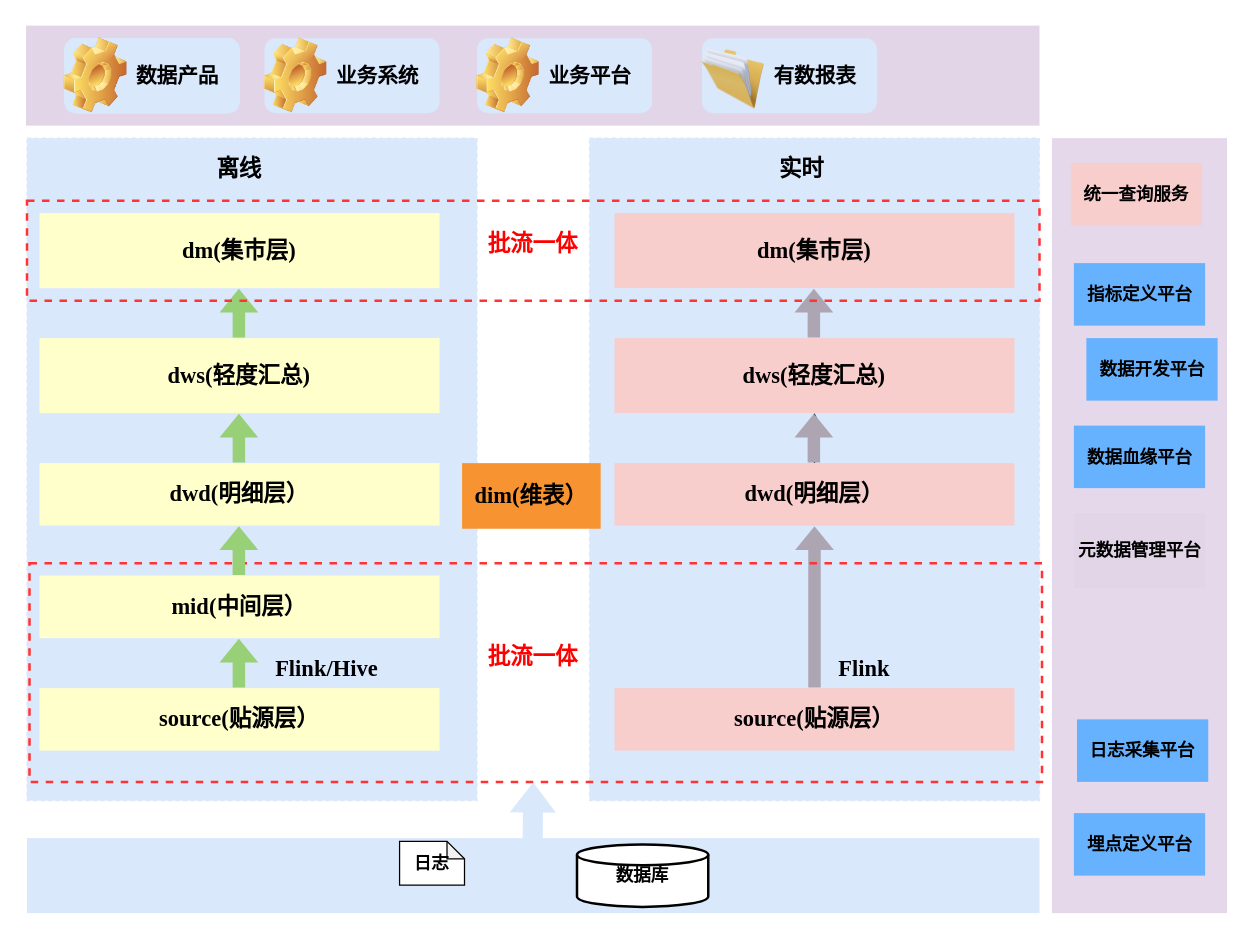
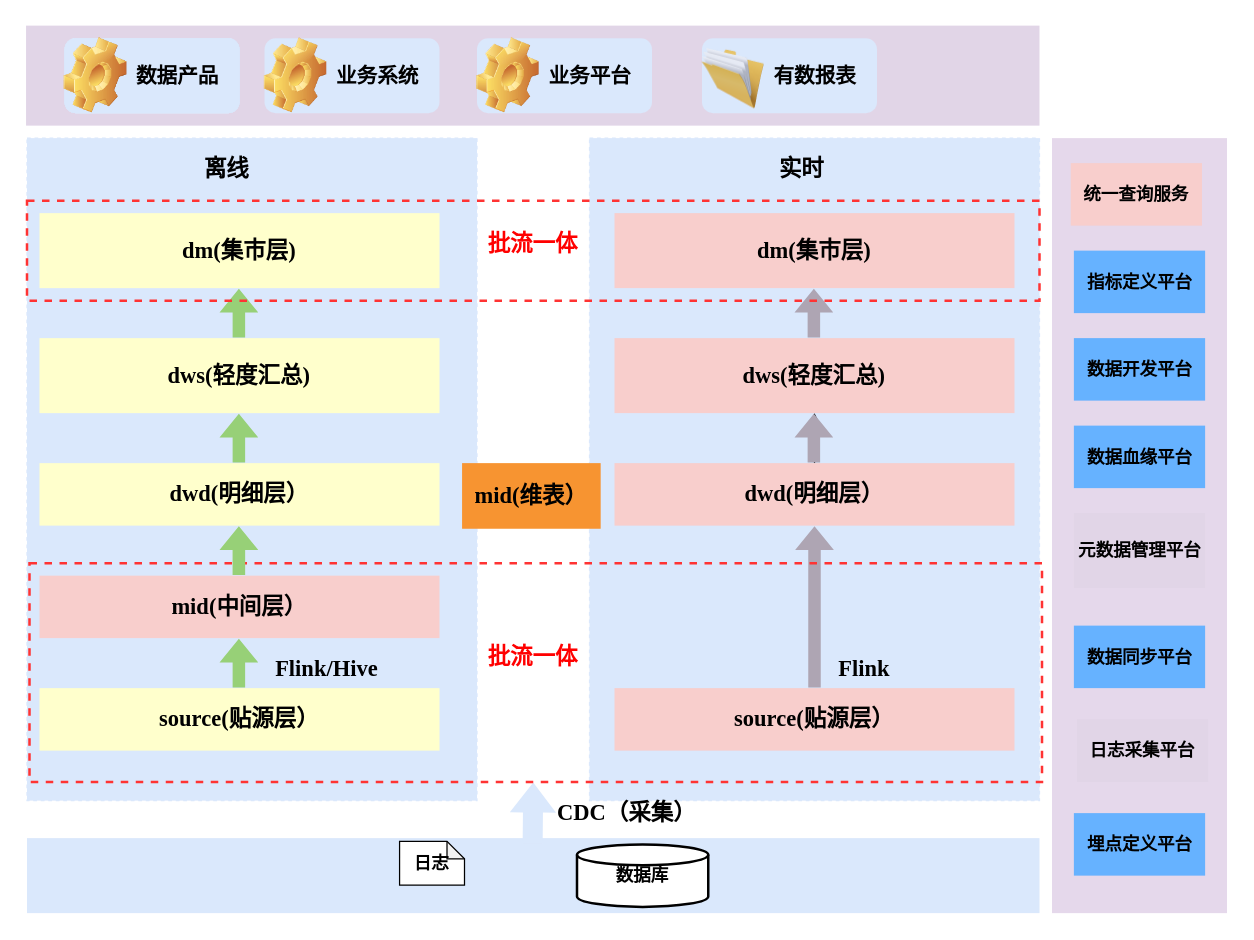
- <mxCell id="32" value="&lt;h2&gt;&lt;font color=&quot;#000000&quot;&gt;离线&lt;/font&gt;&lt;/h2&gt;" style="text;html=1;strokeColor=none;fillColor=none;align=center;verticalAlign=middle;whiteSpace=wrap;rounded=0;dashed=1;fontFamily=Times New Roman;fontColor=#FF0000;" parent="1" vertex="1"><mxGeometry x="161" y="120" width="60" height="30" as="geometry" /></mxCell>
+ <mxCell id="32" value="&lt;h2&gt;&lt;font color=&quot;#000000&quot;&gt;离线&lt;/font&gt;&lt;/h2&gt;" style="text;html=1;strokeColor=none;fillColor=none;align=center;verticalAlign=middle;whiteSpace=wrap;rounded=0;dashed=1;fontFamily=Times New Roman;fontColor=#FF0000;" parent="1" vertex="1"><mxGeometry x="151" y="120" width="60" height="30" as="geometry" /></mxCell>
- <mxCell id="73" value="&lt;h3&gt;指标定义平台&lt;/h3&gt;" style="rounded=0;whiteSpace=wrap;html=1;strokeColor=none;fillColor=#66B2FF;" vertex="1" parent="1"><mxGeometry x="858.5" y="210" width="105" height="50" as="geometry" /></mxCell>
+ <mxCell id="73" value="&lt;h3&gt;指标定义平台&lt;/h3&gt;" style="rounded=0;whiteSpace=wrap;html=1;strokeColor=none;fillColor=#66B2FF;" vertex="1" parent="1"><mxGeometry x="858.5" y="200" width="105" height="50" as="geometry" /></mxCell>
- <mxCell id="68" value="&lt;h3&gt;数据开发平台&lt;/h3&gt;" style="rounded=0;whiteSpace=wrap;html=1;strokeColor=none;fillColor=#66B2FF;" vertex="1" parent="1"><mxGeometry x="868.5" y="270" width="105" height="50" as="geometry" /></mxCell>
+ <mxCell id="68" value="&lt;h3&gt;数据开发平台&lt;/h3&gt;" style="rounded=0;whiteSpace=wrap;html=1;strokeColor=none;fillColor=#66B2FF;" vertex="1" parent="1"><mxGeometry x="858.5" y="270" width="105" height="50" as="geometry" /></mxCell>
- <mxCell id="25" value="&lt;h2&gt;&lt;font face=&quot;Times New Roman&quot;&gt;dim(维表）&lt;/font&gt;&lt;/h2&gt;" style="rounded=0;whiteSpace=wrap;html=1;fillColor=#F79431;strokeColor=none;" parent="1" vertex="1"><mxGeometry x="369.06" y="370" width="110.87" height="52.5" as="geometry" /></mxCell>
+ <mxCell id="25" value="&lt;h2&gt;&lt;font face=&quot;Times New Roman&quot;&gt;mid(维表）&lt;/font&gt;&lt;/h2&gt;" style="rounded=0;whiteSpace=wrap;html=1;fillColor=#F79431;strokeColor=none;" parent="1" vertex="1"><mxGeometry x="369.06" y="370" width="110.87" height="52.5" as="geometry" /></mxCell>
- <mxCell id="7" value="&lt;h2&gt;&lt;font face=&quot;Times New Roman&quot;&gt;mid(中间层）&lt;/font&gt;&lt;/h2&gt;" style="rounded=0;whiteSpace=wrap;html=1;fillColor=#FFFFCC;strokeColor=none;" parent="1" vertex="1"><mxGeometry x="31" y="460" width="320" height="50" as="geometry" /></mxCell>
+ <mxCell id="7" value="&lt;h2&gt;&lt;font face=&quot;Times New Roman&quot;&gt;mid(中间层）&lt;/font&gt;&lt;/h2&gt;" style="rounded=0;whiteSpace=wrap;html=1;fillColor=#f8cecc;strokeColor=none;" parent="1" vertex="1"><mxGeometry x="31" y="460" width="320" height="50" as="geometry" /></mxCell>
+ <mxCell id="72" value="&lt;h3&gt;数据同步平台&lt;/h3&gt;" style="rounded=0;whiteSpace=wrap;html=1;strokeColor=none;fillColor=#66B2FF;" vertex="1" parent="1"><mxGeometry x="858.5" y="500" width="105" height="50" as="geometry" /></mxCell>
- <mxCell id="67" value="&lt;h3&gt;日志采集平台&lt;/h3&gt;" style="rounded=0;whiteSpace=wrap;html=1;strokeColor=none;fillColor=#66B2FF;" vertex="1" parent="1"><mxGeometry x="861" y="575" width="105" height="50" as="geometry" /></mxCell>
+ <mxCell id="67" value="&lt;h3&gt;日志采集平台&lt;/h3&gt;" style="rounded=0;whiteSpace=wrap;html=1;strokeColor=none;fillColor=#e1d5e7;" vertex="1" parent="1"><mxGeometry x="861" y="575" width="105" height="50" as="geometry" /></mxCell>
+ <mxCell id="10" value="&lt;h2&gt;&lt;b&gt;CDC（采集）&lt;/b&gt;&lt;/h2&gt;" style="text;html=1;strokeColor=none;fillColor=none;align=center;verticalAlign=middle;whiteSpace=wrap;rounded=0;dashed=1;fontFamily=Times New Roman;" parent="1" vertex="1"><mxGeometry x="441" y="640" width="120" height="20" as="geometry" /></mxCell>
